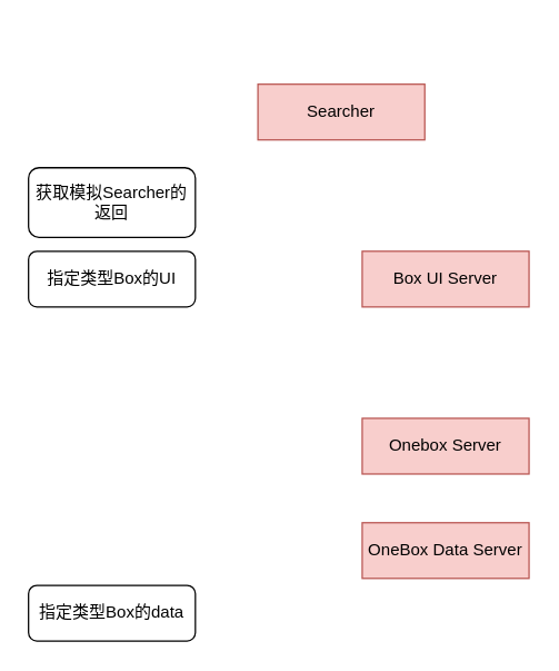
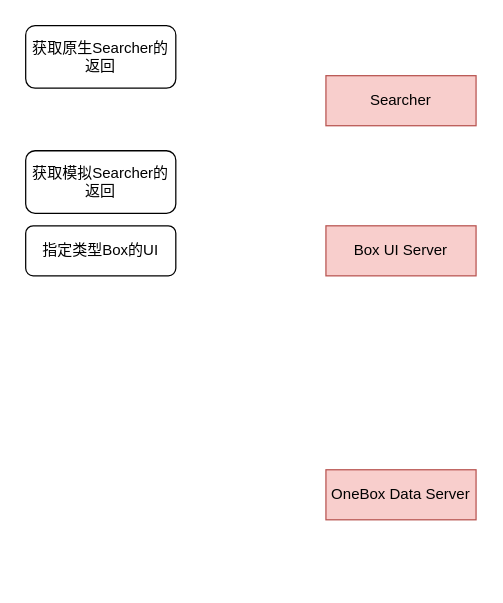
+ <mxCell id="8" value="获取原生Searcher的返回" style="rounded=1;whiteSpace=wrap;html=1;" vertex="1" parent="1"><mxGeometry x="20" y="20" width="120" height="50" as="geometry" /></mxCell>
- <mxCell id="2" value="Searcher" style="rounded=0;whiteSpace=wrap;html=1;fillColor=#f8cecc;strokeColor=#b85450;" vertex="1" parent="1"><mxGeometry x="185" y="60" width="120" height="40" as="geometry" /></mxCell>
+ <mxCell id="2" value="Searcher" style="rounded=0;whiteSpace=wrap;html=1;fillColor=#f8cecc;strokeColor=#b85450;" vertex="1" parent="1"><mxGeometry x="260" y="60" width="120" height="40" as="geometry" /></mxCell>
- <mxCell id="4" value="Onebox Server" style="rounded=0;whiteSpace=wrap;html=1;fillColor=#f8cecc;strokeColor=#b85450;" vertex="1" parent="1"><mxGeometry x="260" y="300" width="120" height="40" as="geometry" /></mxCell>
- <mxCell id="7" value="指定类型Box的data" style="rounded=1;whiteSpace=wrap;html=1;" vertex="1" parent="1"><mxGeometry x="20" y="420" width="120" height="40" as="geometry" /></mxCell>
